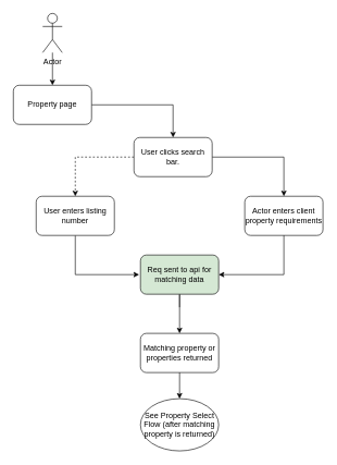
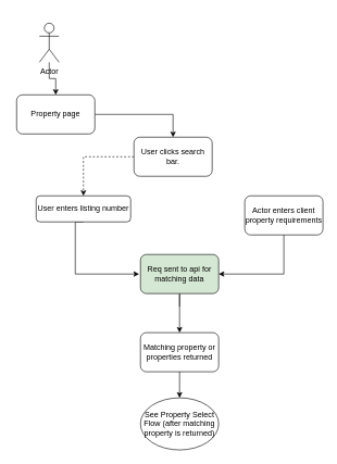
- <mxCell id="3" value="Actor" style="shape=umlActor;verticalLabelPosition=bottom;verticalAlign=top;html=1;outlineConnect=0;" parent="1" vertex="1"><mxGeometry x="65" y="20" width="30" height="60" as="geometry" /></mxCell>
+ <mxCell id="3" value="Actor" style="shape=umlActor;verticalLabelPosition=bottom;verticalAlign=top;html=1;outlineConnect=0;" parent="1" vertex="1"><mxGeometry x="60" y="35" width="30" height="60" as="geometry" /></mxCell>
- <mxCell id="5" value="Property page" style="rounded=1;whiteSpace=wrap;html=1;" parent="1" vertex="1"><mxGeometry x="20" y="130" width="120" height="60" as="geometry" /></mxCell>
+ <mxCell id="5" value="Property page" style="rounded=1;whiteSpace=wrap;html=1;" parent="1" vertex="1"><mxGeometry x="25" y="145" width="120" height="60" as="geometry" /></mxCell>
- <mxCell id="7" style="edgeStyle=orthogonalEdgeStyle;rounded=0;orthogonalLoop=1;jettySize=auto;html=1;" parent="1" source="8" target="11" edge="1"><mxGeometry relative="1" as="geometry" /></mxCell>
- <mxCell id="10" value="User enters listing number" style="rounded=1;whiteSpace=wrap;html=1;" parent="1" vertex="1"><mxGeometry x="55" y="300" width="120" height="60" as="geometry" /></mxCell>
+ <mxCell id="10" value="User enters listing number" style="rounded=1;whiteSpace=wrap;html=1;" parent="1" vertex="1"><mxGeometry x="55" y="300" width="145" height="40" as="geometry" /></mxCell>
